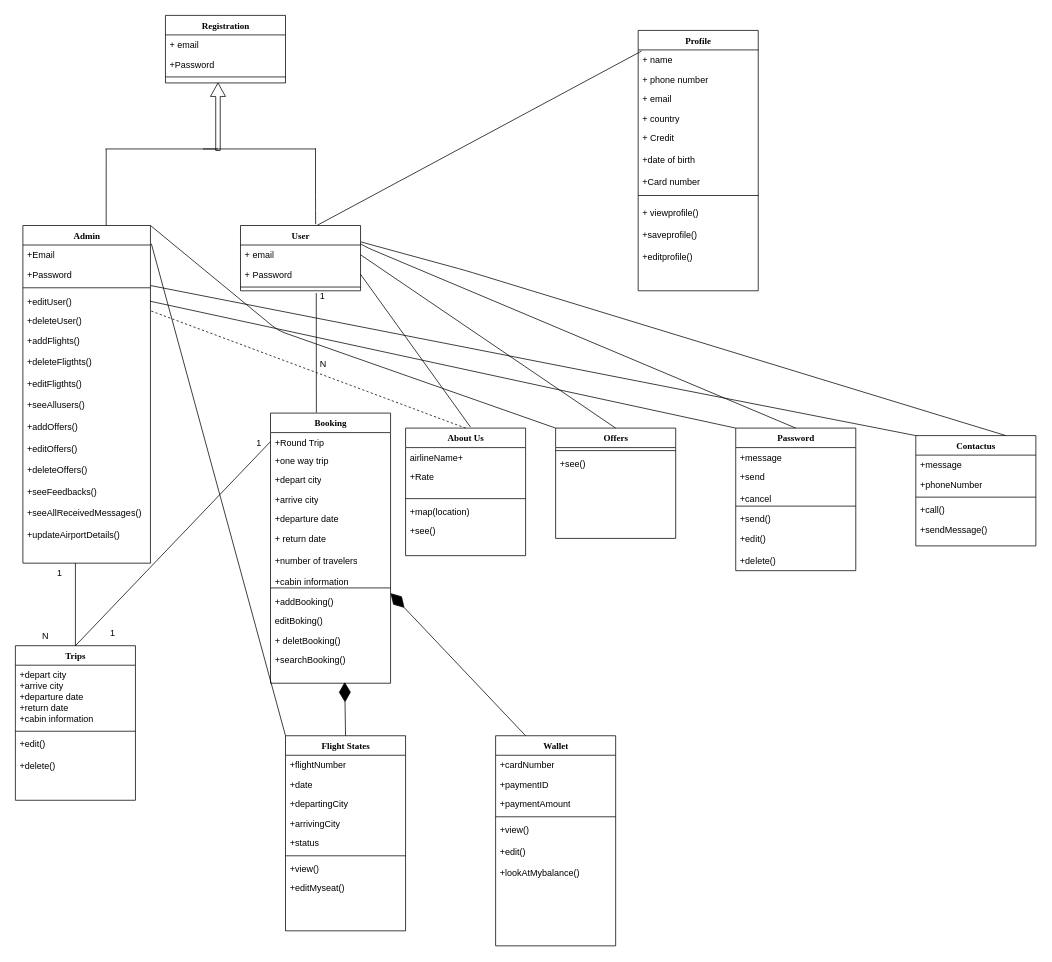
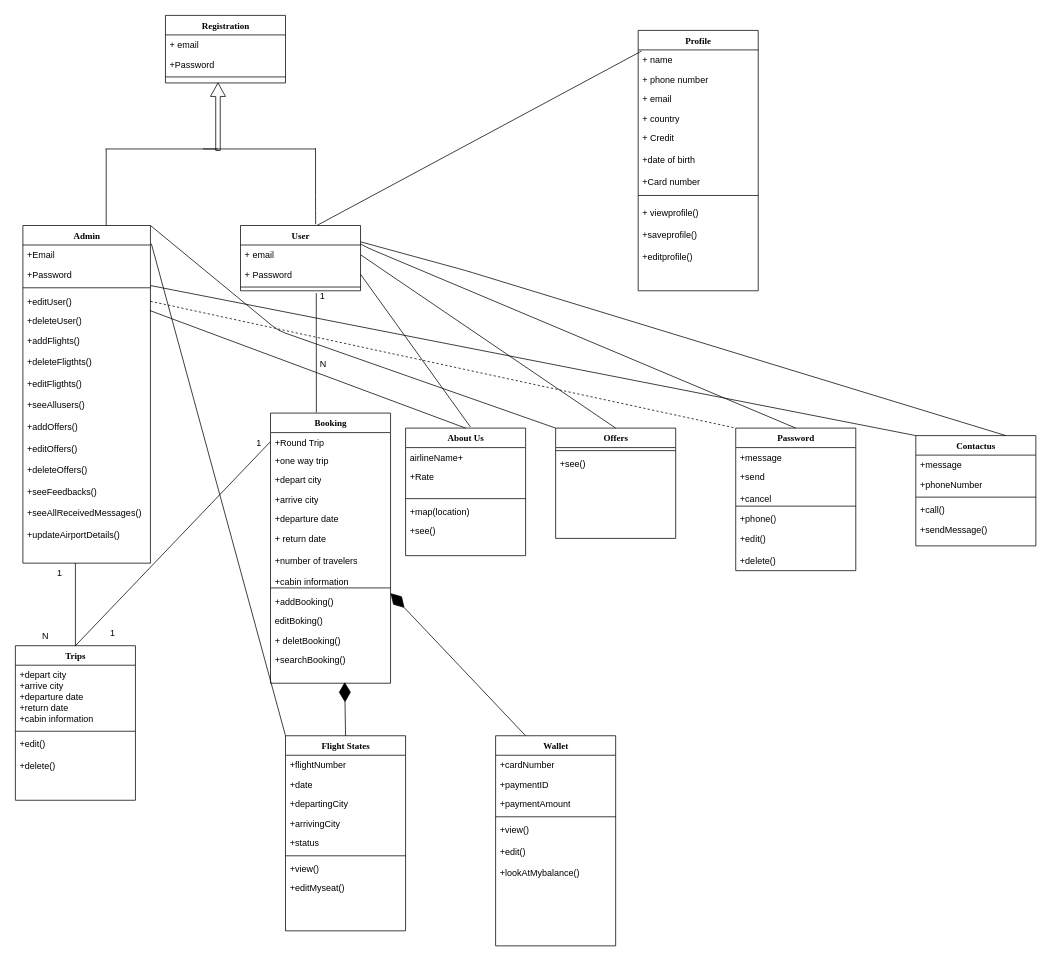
- <mxCell id="93" value="" style="endArrow=none;html=1;entryX=0;entryY=0;entryDx=0;entryDy=0;exitX=1;exitY=0.5;exitDx=0;exitDy=0;" edge="1" parent="1" source="70" target="48"><mxGeometry width="50" height="50" relative="1" as="geometry"><mxPoint x="680" y="640" as="sourcePoint" /><mxPoint x="730" y="590" as="targetPoint" /></mxGeometry></mxCell>
+ <mxCell id="93" value="" style="endArrow=none;html=1;entryX=0;entryY=0;entryDx=0;entryDy=0;exitX=1;exitY=0.5;exitDx=0;exitDy=0;dashed=1;" edge="1" parent="1" source="70" target="48"><mxGeometry width="50" height="50" relative="1" as="geometry"><mxPoint x="680" y="640" as="sourcePoint" /><mxPoint x="730" y="590" as="targetPoint" /></mxGeometry></mxCell>
- <mxCell id="92" value="" style="endArrow=none;html=1;exitX=0.5;exitY=0;exitDx=0;exitDy=0;entryX=0.995;entryY=0.974;entryDx=0;entryDy=0;entryPerimeter=0;dashed=1;" edge="1" parent="1" source="60" target="70"><mxGeometry width="50" height="50" relative="1" as="geometry"><mxPoint x="590" y="560" as="sourcePoint" /><mxPoint x="190" y="410" as="targetPoint" /></mxGeometry></mxCell>
+ <mxCell id="92" value="" style="endArrow=none;html=1;exitX=0.5;exitY=0;exitDx=0;exitDy=0;entryX=0.995;entryY=0.974;entryDx=0;entryDy=0;entryPerimeter=0;" edge="1" parent="1" source="60" target="70"><mxGeometry width="50" height="50" relative="1" as="geometry"><mxPoint x="590" y="560" as="sourcePoint" /><mxPoint x="190" y="410" as="targetPoint" /></mxGeometry></mxCell>
- <mxCell id="52" value="+&lt;span&gt;send()&lt;br&gt;&lt;br&gt;&lt;/span&gt;" style="text;html=1;strokeColor=none;fillColor=none;align=left;verticalAlign=top;spacingLeft=4;spacingRight=4;whiteSpace=wrap;overflow=hidden;rotatable=0;points=[[0,0.5],[1,0.5]];portConstraint=eastwest;" vertex="1" parent="48"><mxGeometry y="108" width="160" height="26" as="geometry" /></mxCell>
+ <mxCell id="52" value="+&lt;span&gt;phone()&lt;br&gt;&lt;br&gt;&lt;/span&gt;" style="text;html=1;strokeColor=none;fillColor=none;align=left;verticalAlign=top;spacingLeft=4;spacingRight=4;whiteSpace=wrap;overflow=hidden;rotatable=0;points=[[0,0.5],[1,0.5]];portConstraint=eastwest;" vertex="1" parent="48"><mxGeometry y="108" width="160" height="26" as="geometry" /></mxCell>
